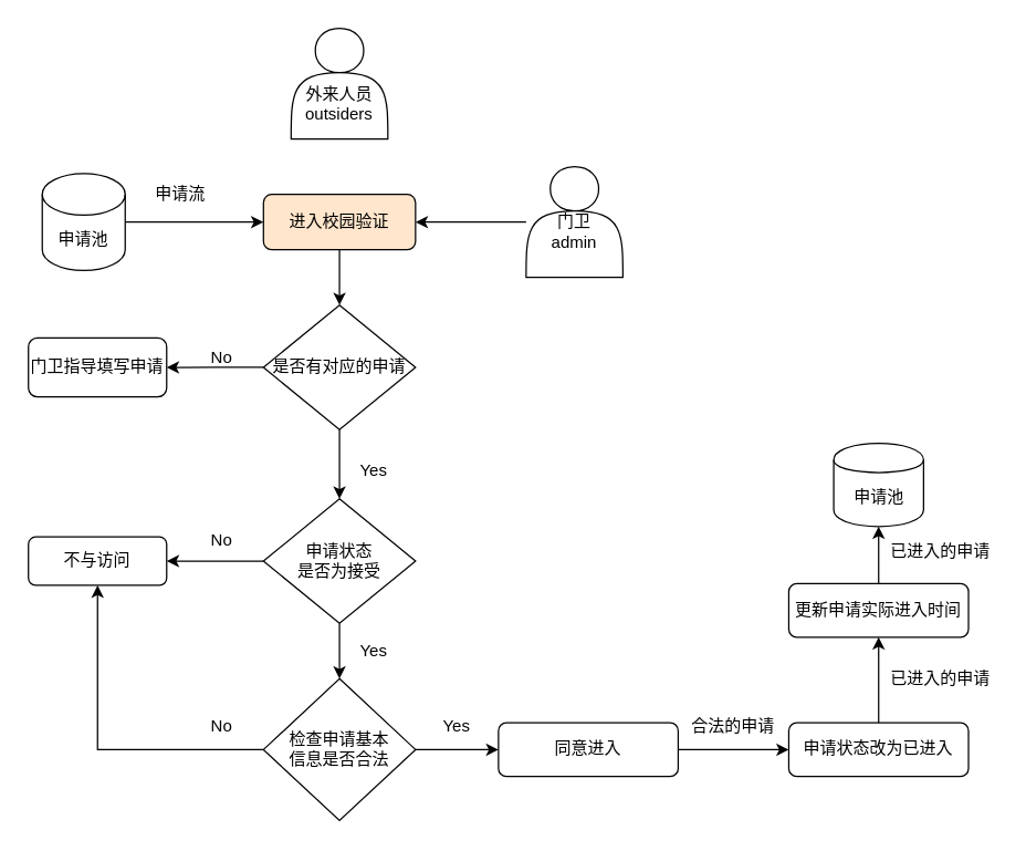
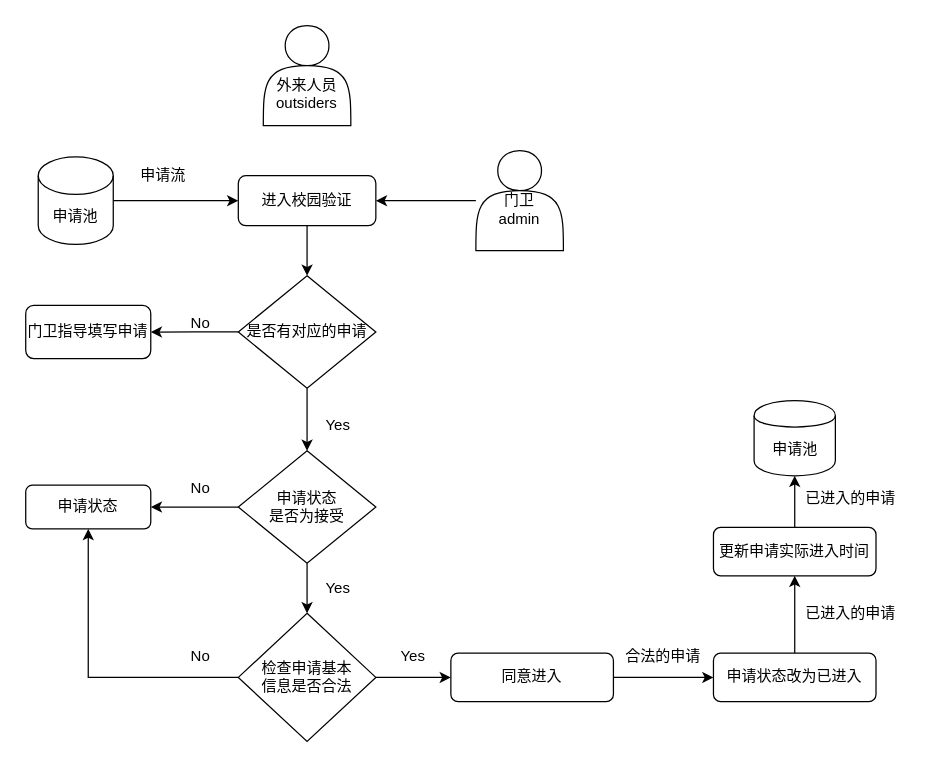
- <mxCell id="4" value="进入校园验证" style="rounded=1;whiteSpace=wrap;html=1;fillColor=#ffe6cc;" vertex="1" parent="1"><mxGeometry x="190" y="140" width="110" height="40" as="geometry" /></mxCell>
+ <mxCell id="4" value="进入校园验证" style="rounded=1;whiteSpace=wrap;html=1;" vertex="1" parent="1"><mxGeometry x="190" y="140" width="110" height="40" as="geometry" /></mxCell>
- <mxCell id="19" value="不与访问" style="rounded=1;whiteSpace=wrap;html=1;" vertex="1" parent="1"><mxGeometry x="20" y="387.5" width="100" height="35" as="geometry" /></mxCell>
+ <mxCell id="19" value="申请状态" style="rounded=1;whiteSpace=wrap;html=1;" vertex="1" parent="1"><mxGeometry x="20" y="387.5" width="100" height="35" as="geometry" /></mxCell>
